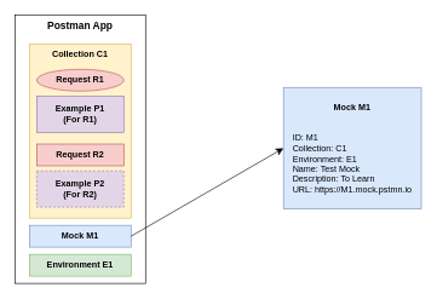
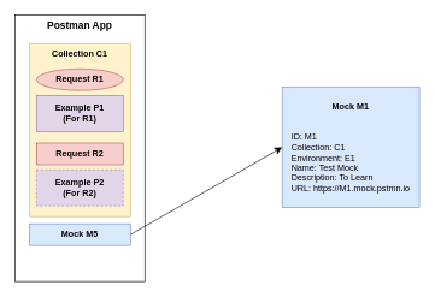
- <mxCell id="9" value="&lt;b&gt;Mock M1&lt;/b&gt;" style="rounded=0;whiteSpace=wrap;html=1;verticalAlign=middle;fillColor=#dae8fc;strokeColor=#6c8ebf;" parent="1" vertex="1"><mxGeometry x="40" y="310" width="140" height="30" as="geometry" /></mxCell>
+ <mxCell id="9" value="&lt;b&gt;Mock M5&lt;/b&gt;" style="rounded=0;whiteSpace=wrap;html=1;verticalAlign=middle;fillColor=#dae8fc;strokeColor=#6c8ebf;" parent="1" vertex="1"><mxGeometry x="40" y="310" width="140" height="30" as="geometry" /></mxCell>
- <mxCell id="3" value="&lt;b&gt;Environment E1&lt;/b&gt;" style="rounded=0;whiteSpace=wrap;html=1;verticalAlign=middle;labelBackgroundColor=none;fillColor=#d5e8d4;strokeColor=#82b366;glass=0;" parent="1" vertex="1"><mxGeometry x="40" y="350" width="140" height="30" as="geometry" /></mxCell>
